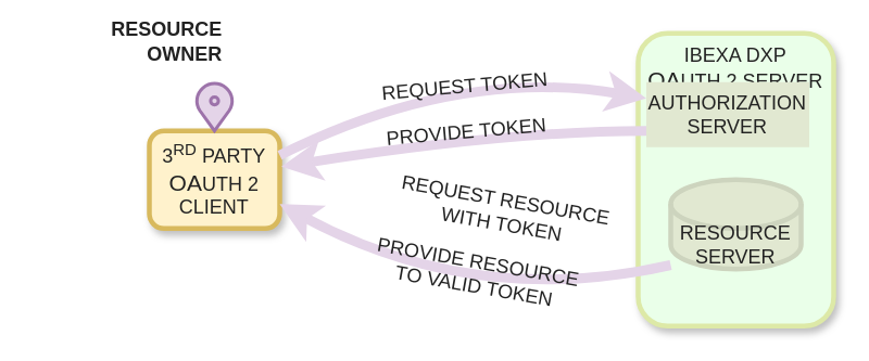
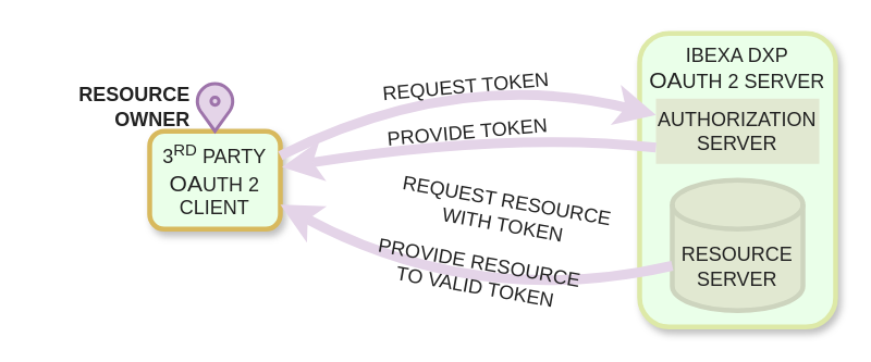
- <mxCell id="14" value="&lt;font color=&quot;#222222&quot;&gt;RESOURCE OWNER&lt;/font&gt;" style="text;html=1;align=right;verticalAlign=middle;whiteSpace=wrap;rounded=0;fontStyle=1" parent="1" vertex="1"><mxGeometry x="40" y="10" width="98" height="30" as="geometry" /></mxCell>
+ <mxCell id="14" value="&lt;font color=&quot;#222222&quot;&gt;RESOURCE OWNER&lt;/font&gt;" style="text;html=1;align=right;verticalAlign=middle;whiteSpace=wrap;rounded=0;fontStyle=1" parent="1" vertex="1"><mxGeometry x="20" y="50" width="98" height="30" as="geometry" /></mxCell>
- <mxCell id="3" value="&lt;font color=&quot;#222222&quot;&gt;AUTHORIZATION&lt;br&gt;SERVER&lt;/font&gt;" style="rounded=0;whiteSpace=wrap;html=1;strokeColor=none;fillColor=#e1e8d1;" parent="1" vertex="1"><mxGeometry x="396" y="50" width="100" height="40" as="geometry" /></mxCell>
+ <mxCell id="3" value="&lt;font color=&quot;#222222&quot;&gt;AUTHORIZATION&lt;br&gt;SERVER&lt;/font&gt;" style="rounded=0;whiteSpace=wrap;html=1;strokeColor=none;fillColor=#e1e8d1;" parent="1" vertex="1"><mxGeometry x="401" y="60" width="100" height="40" as="geometry" /></mxCell>
- <mxCell id="5" value="&lt;font color=&quot;#222222&quot;&gt;3&lt;sup&gt;RD&lt;/sup&gt; PARTY&lt;br&gt;&lt;font style=&quot;font-size: 14px;&quot;&gt;OA&lt;/font&gt;UTH 2 CLIENT&lt;/font&gt;" style="rounded=1;whiteSpace=wrap;html=1;shadow=1;strokeColor=#d8b95d;fillColor=#fff2cc;strokeWidth=3;" parent="1" vertex="1"><mxGeometry x="91" y="80" width="80" height="60" as="geometry" /></mxCell>
+ <mxCell id="5" value="&lt;font color=&quot;#222222&quot;&gt;3&lt;sup&gt;RD&lt;/sup&gt; PARTY&lt;br&gt;&lt;font style=&quot;font-size: 14px;&quot;&gt;OA&lt;/font&gt;UTH 2 CLIENT&lt;/font&gt;" style="rounded=1;whiteSpace=wrap;html=1;shadow=1;strokeColor=#d8b95d;fillColor=#eaffe9;strokeWidth=3;" parent="1" vertex="1"><mxGeometry x="91" y="80" width="80" height="60" as="geometry" /></mxCell>
- <mxCell id="4" value="&lt;font color=&quot;#222222&quot;&gt;RESOURCE&lt;br&gt;SERVER&lt;/font&gt;" style="shape=cylinder3;whiteSpace=wrap;html=1;boundedLbl=1;backgroundOutline=1;size=15;fillColor=#e1e8d1;strokeColor=#CDD4BE;strokeWidth=3;" parent="1" vertex="1"><mxGeometry x="411" y="110" width="80" height="55" as="geometry" /></mxCell>
+ <mxCell id="4" value="&lt;font color=&quot;#222222&quot;&gt;RESOURCE&lt;br&gt;SERVER&lt;/font&gt;" style="shape=cylinder3;whiteSpace=wrap;html=1;boundedLbl=1;backgroundOutline=1;size=15;fillColor=#e1e8d1;strokeColor=#CDD4BE;strokeWidth=3;" parent="1" vertex="1"><mxGeometry x="411" y="110" width="80" height="80" as="geometry" /></mxCell>
